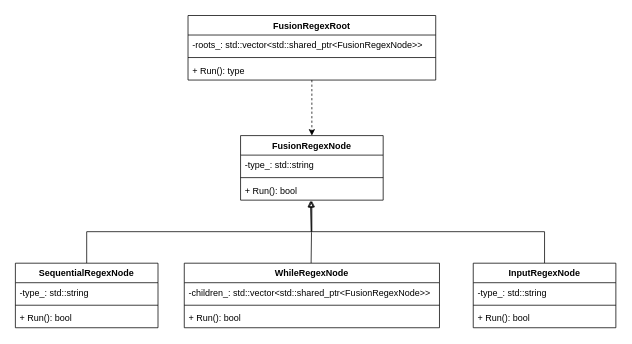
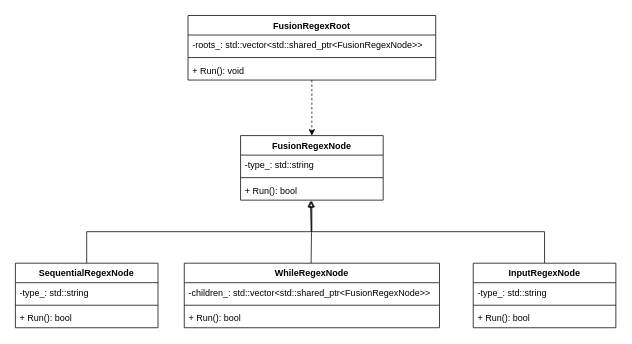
- <mxCell id="6" value="+ Run(): type" style="text;strokeColor=none;fillColor=none;align=left;verticalAlign=top;spacingLeft=4;spacingRight=4;overflow=hidden;rotatable=0;points=[[0,0.5],[1,0.5]];portConstraint=eastwest;whiteSpace=wrap;html=1;" vertex="1" parent="3"><mxGeometry y="60" width="330" height="26" as="geometry" /></mxCell>
+ <mxCell id="6" value="+ Run(): void" style="text;strokeColor=none;fillColor=none;align=left;verticalAlign=top;spacingLeft=4;spacingRight=4;overflow=hidden;rotatable=0;points=[[0,0.5],[1,0.5]];portConstraint=eastwest;whiteSpace=wrap;html=1;" vertex="1" parent="3"><mxGeometry y="60" width="330" height="26" as="geometry" /></mxCell>
